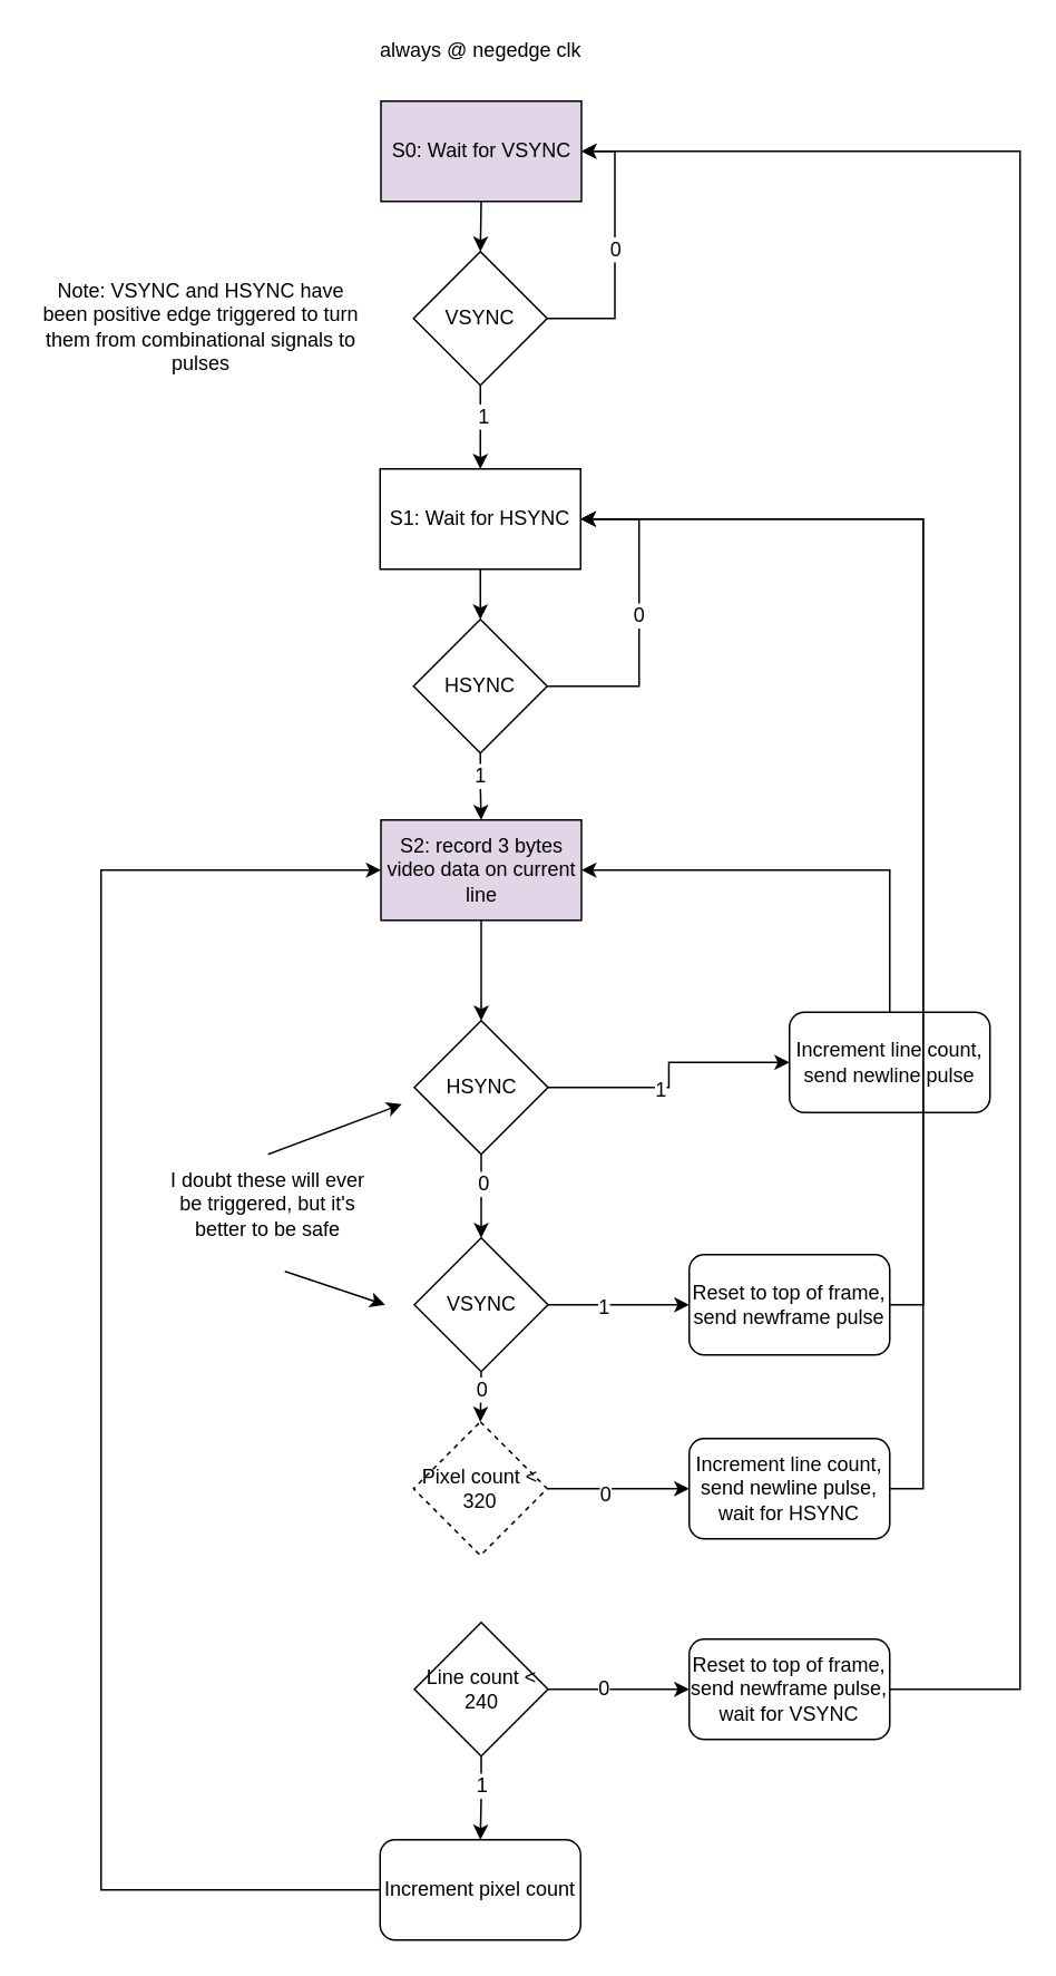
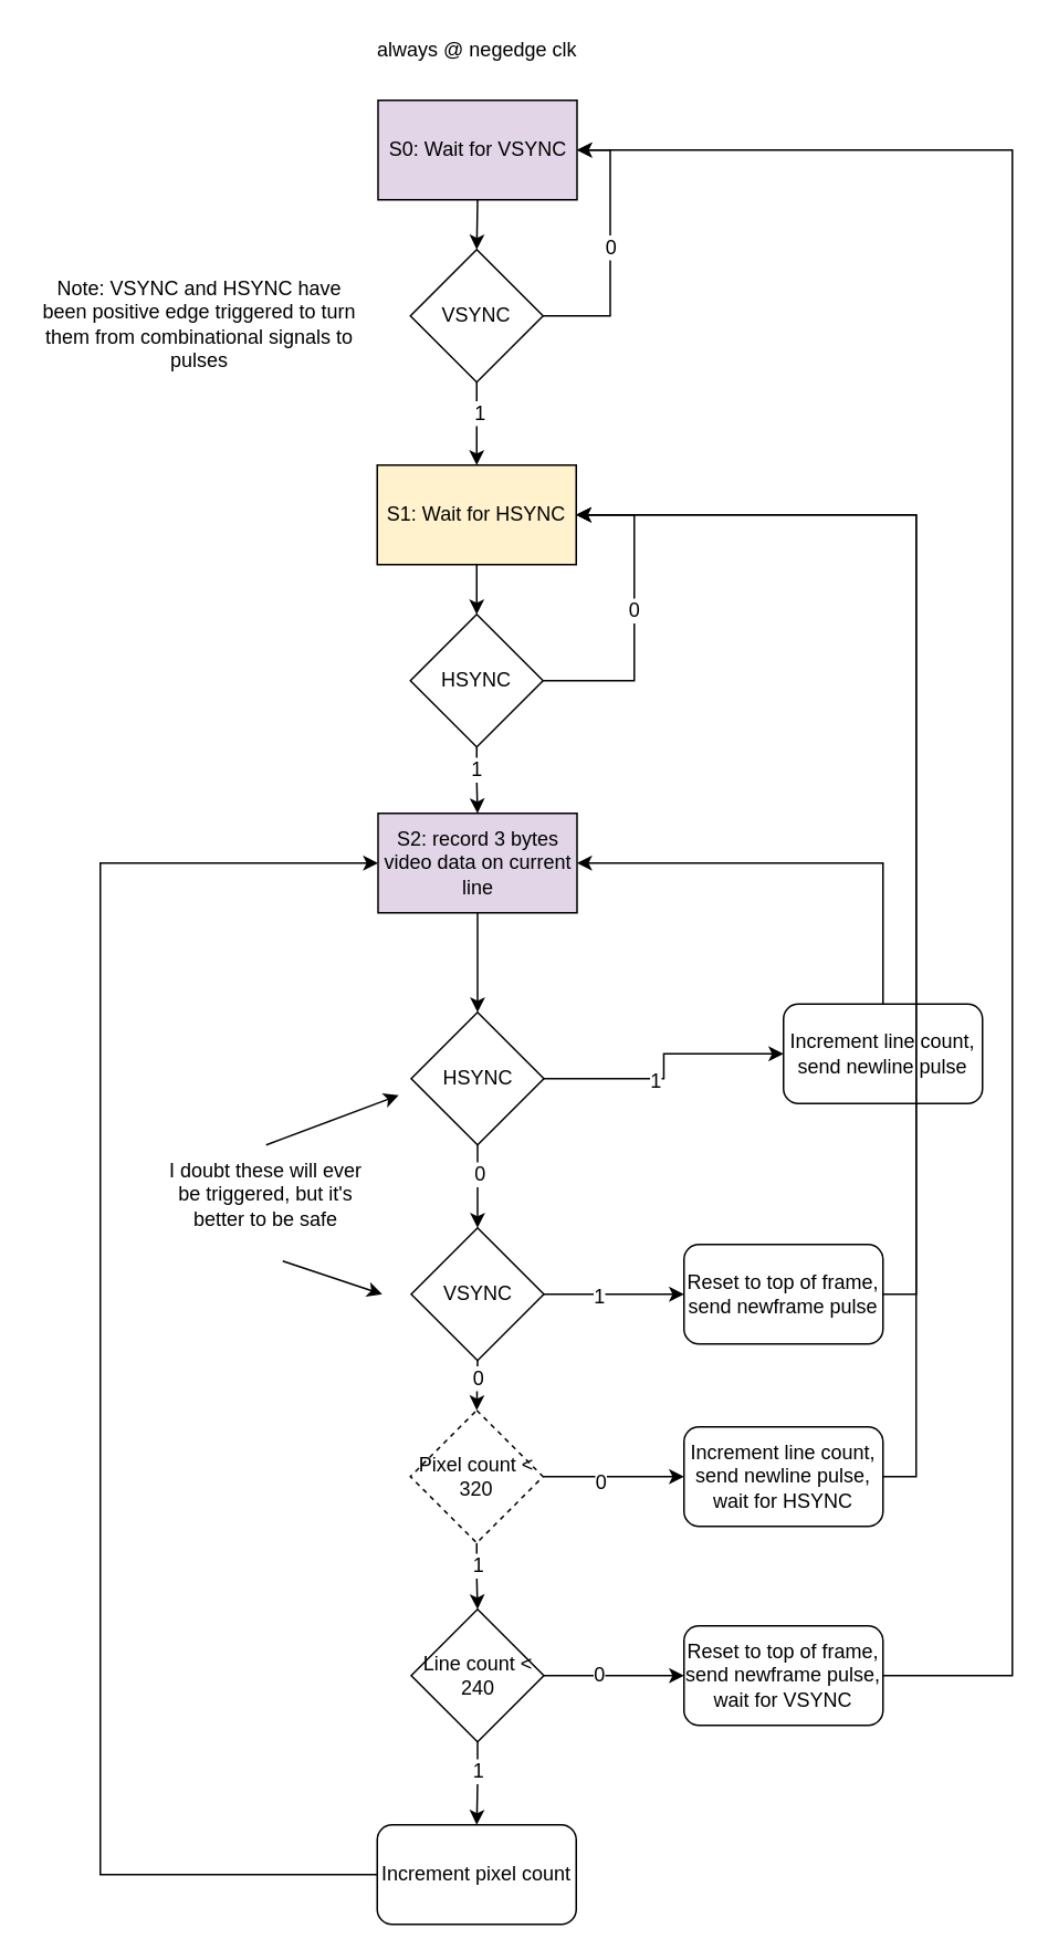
- <mxCell id="5" value="S1: Wait for HSYNC" style="rounded=0;whiteSpace=wrap;html=1;" vertex="1" parent="1"><mxGeometry x="227" y="280" width="120" height="60" as="geometry" /></mxCell>
+ <mxCell id="5" value="S1: Wait for HSYNC" style="rounded=0;whiteSpace=wrap;html=1;fillColor=#fff2cc;" vertex="1" parent="1"><mxGeometry x="227" y="280" width="120" height="60" as="geometry" /></mxCell>
+ <mxCell id="35" style="edgeStyle=orthogonalEdgeStyle;rounded=0;orthogonalLoop=1;jettySize=auto;html=1;exitX=0.5;exitY=1;exitDx=0;exitDy=0;entryX=0.5;entryY=0;entryDx=0;entryDy=0;" edge="1" parent="1" source="39" target="44"><mxGeometry relative="1" as="geometry" /></mxCell>
+ <mxCell id="36" value="1" style="text;html=1;align=center;verticalAlign=middle;resizable=0;points=[];labelBackgroundColor=#ffffff;" vertex="1" connectable="0" parent="35"><mxGeometry x="-0.352" relative="1" as="geometry"><mxPoint as="offset" /></mxGeometry></mxCell>
